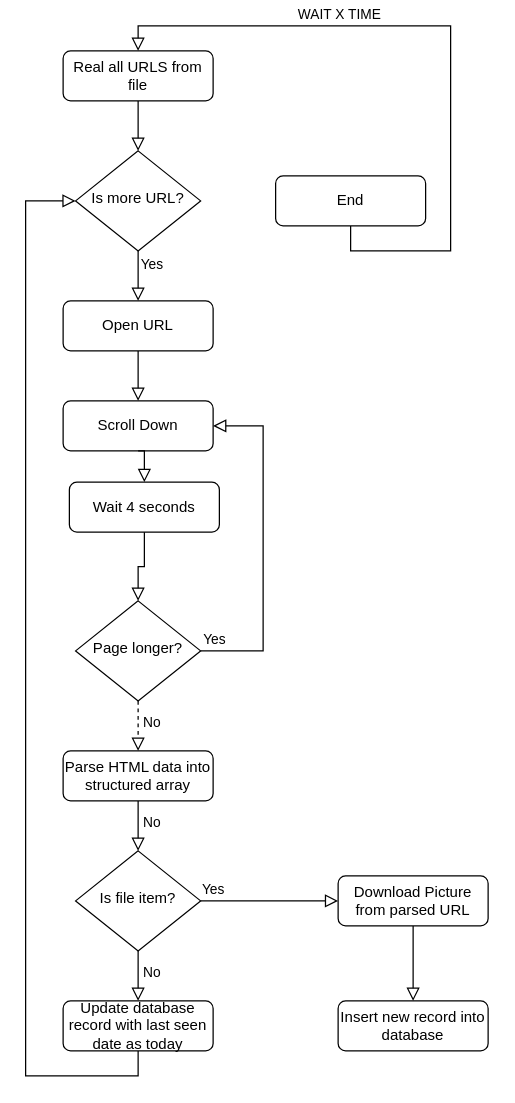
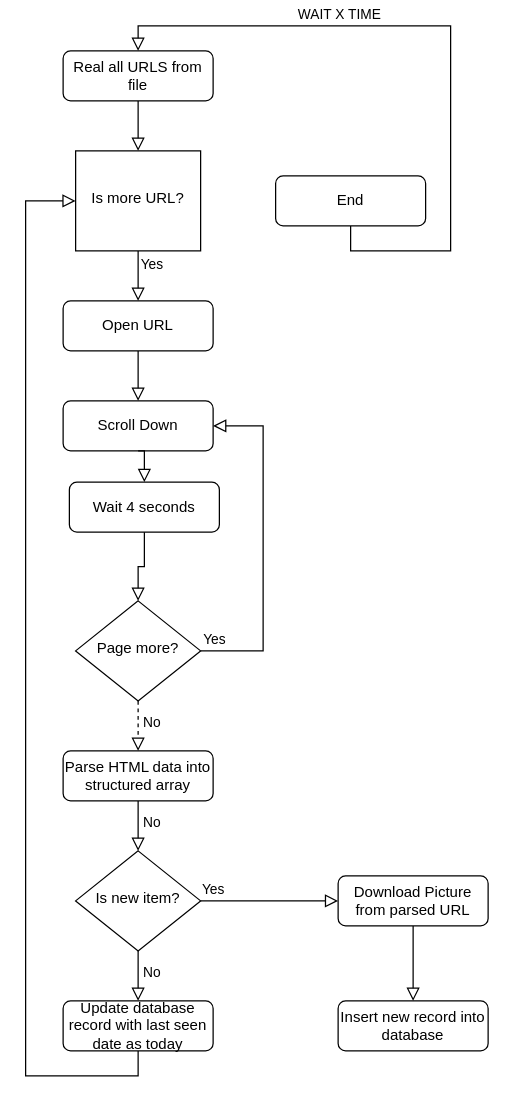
- <mxCell id="29" value="Is more URL?" style="rhombus;whiteSpace=wrap;html=1;shadow=0;fontFamily=Helvetica;fontSize=12;align=center;strokeWidth=1;spacing=6;spacingTop=-4;" vertex="1" parent="1"><mxGeometry x="60" y="120" width="100" height="80" as="geometry" /></mxCell>
+ <mxCell id="29" value="Is more URL?" style="whiteSpace=wrap;html=1;shadow=0;fontFamily=Helvetica;fontSize=12;align=center;strokeWidth=1;spacing=6;spacingTop=-4;rounded=0;" vertex="1" parent="1"><mxGeometry x="60" y="120" width="100" height="80" as="geometry" /></mxCell>
- <mxCell id="4" value="Page longer?" style="rhombus;whiteSpace=wrap;html=1;shadow=0;fontFamily=Helvetica;fontSize=12;align=center;strokeWidth=1;spacing=6;spacingTop=-4;" parent="1" vertex="1"><mxGeometry x="60" y="480" width="100" height="80" as="geometry" /></mxCell>
+ <mxCell id="4" value="Page more?" style="rhombus;whiteSpace=wrap;html=1;shadow=0;fontFamily=Helvetica;fontSize=12;align=center;strokeWidth=1;spacing=6;spacingTop=-4;" parent="1" vertex="1"><mxGeometry x="60" y="480" width="100" height="80" as="geometry" /></mxCell>
- <mxCell id="14" value="Is file item?" style="rhombus;whiteSpace=wrap;html=1;shadow=0;fontFamily=Helvetica;fontSize=12;align=center;strokeWidth=1;spacing=6;spacingTop=-4;" parent="1" vertex="1"><mxGeometry x="60" y="680" width="100" height="80" as="geometry" /></mxCell>
+ <mxCell id="14" value="Is new item?" style="rhombus;whiteSpace=wrap;html=1;shadow=0;fontFamily=Helvetica;fontSize=12;align=center;strokeWidth=1;spacing=6;spacingTop=-4;" parent="1" vertex="1"><mxGeometry x="60" y="680" width="100" height="80" as="geometry" /></mxCell>
